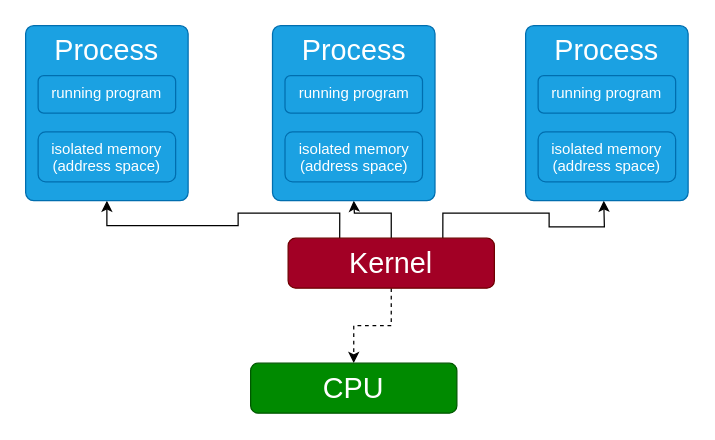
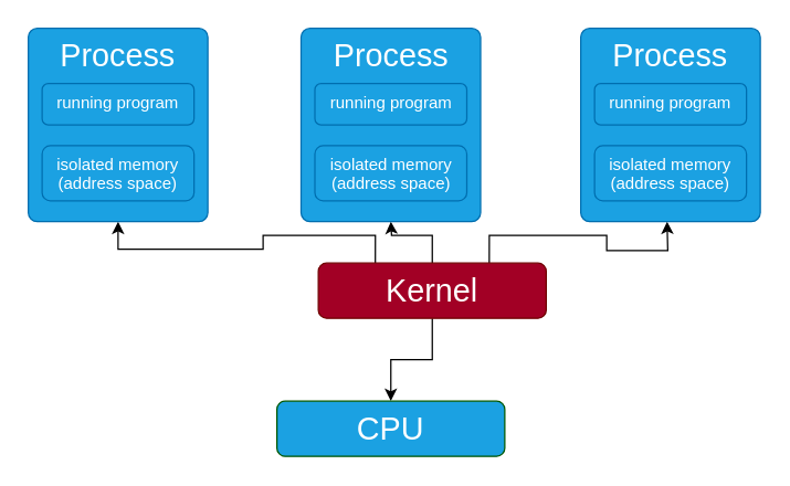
- <mxCell id="5" style="edgeStyle=orthogonalEdgeStyle;rounded=0;orthogonalLoop=1;jettySize=auto;html=1;exitX=0.5;exitY=1;exitDx=0;exitDy=0;entryX=0.5;entryY=0;entryDx=0;entryDy=0;dashed=1;" edge="1" parent="1" source="6" target="16"><mxGeometry relative="1" as="geometry" /></mxCell>
+ <mxCell id="5" style="edgeStyle=orthogonalEdgeStyle;rounded=0;orthogonalLoop=1;jettySize=auto;html=1;exitX=0.5;exitY=1;exitDx=0;exitDy=0;entryX=0.5;entryY=0;entryDx=0;entryDy=0;" edge="1" parent="1" source="6" target="16"><mxGeometry relative="1" as="geometry" /></mxCell>
- <mxCell id="16" value="&lt;font style=&quot;font-size: 23px&quot;&gt;CPU&lt;/font&gt;" style="rounded=1;whiteSpace=wrap;html=1;fillColor=#008a00;strokeColor=#005700;fontColor=#ffffff;" vertex="1" parent="1"><mxGeometry x="200" y="290" width="165" height="40" as="geometry" /></mxCell>
+ <mxCell id="16" value="&lt;font style=&quot;font-size: 23px&quot;&gt;CPU&lt;/font&gt;" style="rounded=1;whiteSpace=wrap;html=1;fillColor=#1ba1e2;strokeColor=#005700;fontColor=#ffffff;" vertex="1" parent="1"><mxGeometry x="200" y="290" width="165" height="40" as="geometry" /></mxCell>
